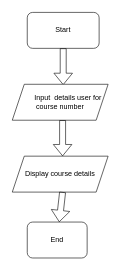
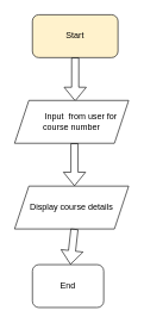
- <mxCell id="2" value="Start" style="rounded=1;whiteSpace=wrap;html=1;" vertex="1" parent="1"><mxGeometry x="45" y="20" width="120" height="60" as="geometry" /></mxCell>
+ <mxCell id="2" value="Start" style="rounded=1;whiteSpace=wrap;html=1;fillColor=#fff2cc;" vertex="1" parent="1"><mxGeometry x="45" y="20" width="120" height="60" as="geometry" /></mxCell>
- <mxCell id="4" value="&lt;span style=&quot;white-space: pre;&quot;&gt;&#09;&lt;/span&gt;Input&amp;nbsp; details user for course number" style="shape=parallelogram;perimeter=parallelogramPerimeter;whiteSpace=wrap;html=1;fixedSize=1;size=20;" vertex="1" parent="1"><mxGeometry x="20" y="140" width="160" height="60" as="geometry" /></mxCell>
+ <mxCell id="4" value="&lt;span style=&quot;white-space: pre;&quot;&gt;&#09;&lt;/span&gt;Input&amp;nbsp; from user for course number" style="shape=parallelogram;perimeter=parallelogramPerimeter;whiteSpace=wrap;html=1;fixedSize=1;size=20;" vertex="1" parent="1"><mxGeometry x="20" y="140" width="160" height="60" as="geometry" /></mxCell>
